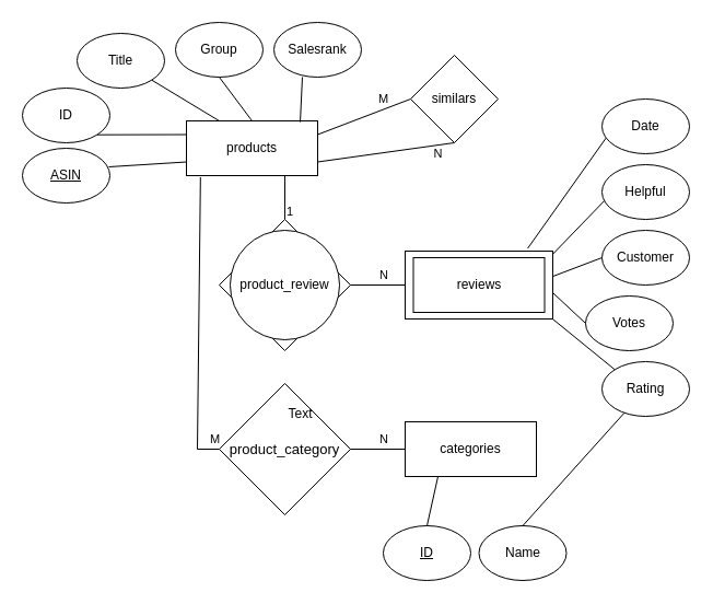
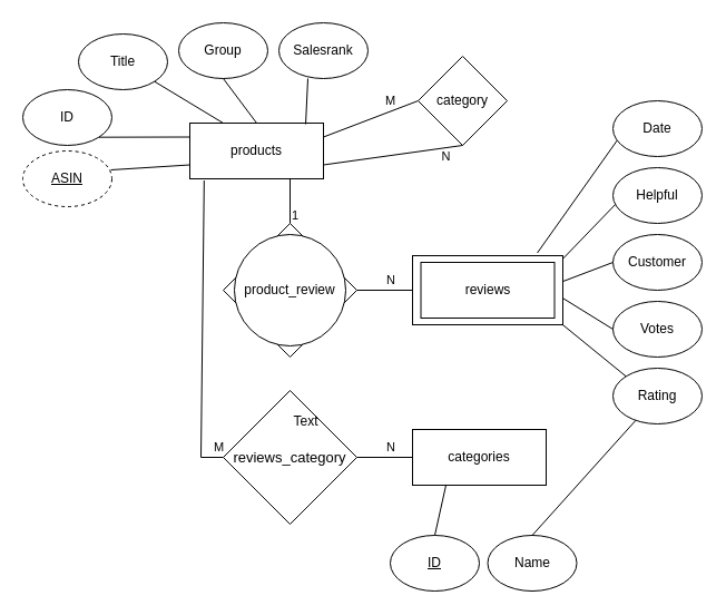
- <mxCell id="13" value="similars" style="rhombus;whiteSpace=wrap;html=1;" parent="1" vertex="1"><mxGeometry x="375" y="50" width="80" height="80" as="geometry" /></mxCell>
+ <mxCell id="13" value="category" style="rhombus;whiteSpace=wrap;html=1;" parent="1" vertex="1"><mxGeometry x="375" y="50" width="80" height="80" as="geometry" /></mxCell>
- <mxCell id="5" value="&lt;u&gt;ASIN&lt;/u&gt;" style="ellipse;whiteSpace=wrap;html=1;" parent="1" vertex="1"><mxGeometry x="20" y="135" width="80" height="50" as="geometry" /></mxCell>
+ <mxCell id="5" value="&lt;u&gt;ASIN&lt;/u&gt;" style="ellipse;whiteSpace=wrap;html=1;dashed=1;" parent="1" vertex="1"><mxGeometry x="20" y="135" width="80" height="50" as="geometry" /></mxCell>
- <mxCell id="26" value="Votes" style="ellipse;whiteSpace=wrap;html=1;" parent="1" vertex="1"><mxGeometry x="535" y="270" width="80" height="50" as="geometry" /></mxCell>
+ <mxCell id="26" value="Votes" style="ellipse;whiteSpace=wrap;html=1;" parent="1" vertex="1"><mxGeometry x="550" y="270" width="80" height="50" as="geometry" /></mxCell>
- <mxCell id="30" value="&lt;span style=&quot;white-space: normal&quot;&gt;&lt;font style=&quot;font-size: 13px&quot;&gt;product_category&lt;/font&gt;&lt;/span&gt;" style="rhombus;whiteSpace=wrap;html=1;" parent="1" vertex="1"><mxGeometry x="200" y="350" width="120" height="120" as="geometry" /></mxCell>
+ <mxCell id="30" value="&lt;span style=&quot;white-space: normal&quot;&gt;&lt;font style=&quot;font-size: 13px&quot;&gt;reviews_category&lt;/font&gt;&lt;/span&gt;" style="rhombus;whiteSpace=wrap;html=1;" parent="1" vertex="1"><mxGeometry x="200" y="350" width="120" height="120" as="geometry" /></mxCell>
